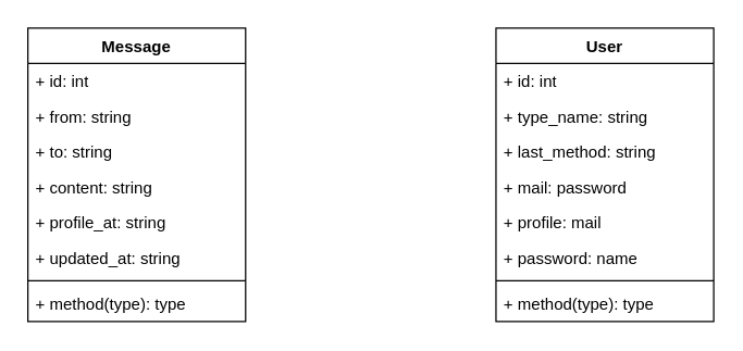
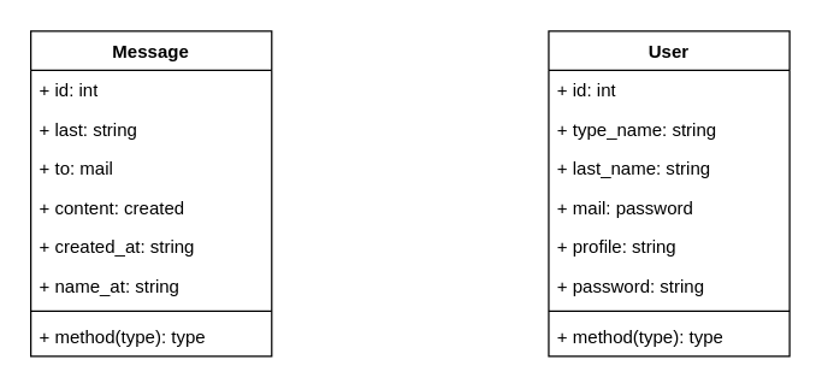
- <mxCell id="13" value="&lt;div&gt;+ from: string&lt;br&gt;&lt;/div&gt;" style="text;strokeColor=none;fillColor=none;align=left;verticalAlign=top;spacingLeft=4;spacingRight=4;overflow=hidden;rotatable=0;points=[[0,0.5],[1,0.5]];portConstraint=eastwest;whiteSpace=wrap;html=1;" vertex="1" parent="11"><mxGeometry y="52" width="160" height="26" as="geometry" /></mxCell>
+ <mxCell id="13" value="&lt;div&gt;+ last: string&lt;br&gt;&lt;/div&gt;" style="text;strokeColor=none;fillColor=none;align=left;verticalAlign=top;spacingLeft=4;spacingRight=4;overflow=hidden;rotatable=0;points=[[0,0.5],[1,0.5]];portConstraint=eastwest;whiteSpace=wrap;html=1;" vertex="1" parent="11"><mxGeometry y="52" width="160" height="26" as="geometry" /></mxCell>
- <mxCell id="14" value="&lt;div&gt;+ to: string&lt;br&gt;&lt;/div&gt;" style="text;strokeColor=none;fillColor=none;align=left;verticalAlign=top;spacingLeft=4;spacingRight=4;overflow=hidden;rotatable=0;points=[[0,0.5],[1,0.5]];portConstraint=eastwest;whiteSpace=wrap;html=1;" vertex="1" parent="11"><mxGeometry y="78" width="160" height="26" as="geometry" /></mxCell>
+ <mxCell id="14" value="&lt;div&gt;+ to: mail&lt;br&gt;&lt;/div&gt;" style="text;strokeColor=none;fillColor=none;align=left;verticalAlign=top;spacingLeft=4;spacingRight=4;overflow=hidden;rotatable=0;points=[[0,0.5],[1,0.5]];portConstraint=eastwest;whiteSpace=wrap;html=1;" vertex="1" parent="11"><mxGeometry y="78" width="160" height="26" as="geometry" /></mxCell>
- <mxCell id="5" value="&lt;div&gt;+ last_method: string&lt;br&gt;&lt;/div&gt;" style="text;strokeColor=none;fillColor=none;align=left;verticalAlign=top;spacingLeft=4;spacingRight=4;overflow=hidden;rotatable=0;points=[[0,0.5],[1,0.5]];portConstraint=eastwest;whiteSpace=wrap;html=1;" vertex="1" parent="2"><mxGeometry y="78" width="160" height="26" as="geometry" /></mxCell>
+ <mxCell id="5" value="&lt;div&gt;+ last_name: string&lt;br&gt;&lt;/div&gt;" style="text;strokeColor=none;fillColor=none;align=left;verticalAlign=top;spacingLeft=4;spacingRight=4;overflow=hidden;rotatable=0;points=[[0,0.5],[1,0.5]];portConstraint=eastwest;whiteSpace=wrap;html=1;" vertex="1" parent="2"><mxGeometry y="78" width="160" height="26" as="geometry" /></mxCell>
- <mxCell id="15" value="&lt;div&gt;+ content: string&lt;br&gt;&lt;/div&gt;" style="text;strokeColor=none;fillColor=none;align=left;verticalAlign=top;spacingLeft=4;spacingRight=4;overflow=hidden;rotatable=0;points=[[0,0.5],[1,0.5]];portConstraint=eastwest;whiteSpace=wrap;html=1;" vertex="1" parent="11"><mxGeometry y="104" width="160" height="26" as="geometry" /></mxCell>
+ <mxCell id="15" value="&lt;div&gt;+ content: created&lt;br&gt;&lt;/div&gt;" style="text;strokeColor=none;fillColor=none;align=left;verticalAlign=top;spacingLeft=4;spacingRight=4;overflow=hidden;rotatable=0;points=[[0,0.5],[1,0.5]];portConstraint=eastwest;whiteSpace=wrap;html=1;" vertex="1" parent="11"><mxGeometry y="104" width="160" height="26" as="geometry" /></mxCell>
- <mxCell id="16" value="&lt;div&gt;+ profile_at: string&lt;br&gt;&lt;/div&gt;" style="text;strokeColor=none;fillColor=none;align=left;verticalAlign=top;spacingLeft=4;spacingRight=4;overflow=hidden;rotatable=0;points=[[0,0.5],[1,0.5]];portConstraint=eastwest;whiteSpace=wrap;html=1;" vertex="1" parent="11"><mxGeometry y="130" width="160" height="26" as="geometry" /></mxCell>
+ <mxCell id="16" value="&lt;div&gt;+ created_at: string&lt;br&gt;&lt;/div&gt;" style="text;strokeColor=none;fillColor=none;align=left;verticalAlign=top;spacingLeft=4;spacingRight=4;overflow=hidden;rotatable=0;points=[[0,0.5],[1,0.5]];portConstraint=eastwest;whiteSpace=wrap;html=1;" vertex="1" parent="11"><mxGeometry y="130" width="160" height="26" as="geometry" /></mxCell>
- <mxCell id="7" value="&lt;div&gt;+ profile: mail&lt;br&gt;&lt;/div&gt;" style="text;strokeColor=none;fillColor=none;align=left;verticalAlign=top;spacingLeft=4;spacingRight=4;overflow=hidden;rotatable=0;points=[[0,0.5],[1,0.5]];portConstraint=eastwest;whiteSpace=wrap;html=1;" vertex="1" parent="2"><mxGeometry y="130" width="160" height="26" as="geometry" /></mxCell>
+ <mxCell id="7" value="&lt;div&gt;+ profile: string&lt;br&gt;&lt;/div&gt;" style="text;strokeColor=none;fillColor=none;align=left;verticalAlign=top;spacingLeft=4;spacingRight=4;overflow=hidden;rotatable=0;points=[[0,0.5],[1,0.5]];portConstraint=eastwest;whiteSpace=wrap;html=1;" vertex="1" parent="2"><mxGeometry y="130" width="160" height="26" as="geometry" /></mxCell>
- <mxCell id="17" value="&lt;div&gt;+ updated_at: string&lt;br&gt;&lt;/div&gt;" style="text;strokeColor=none;fillColor=none;align=left;verticalAlign=top;spacingLeft=4;spacingRight=4;overflow=hidden;rotatable=0;points=[[0,0.5],[1,0.5]];portConstraint=eastwest;whiteSpace=wrap;html=1;" vertex="1" parent="11"><mxGeometry y="156" width="160" height="26" as="geometry" /></mxCell>
+ <mxCell id="17" value="&lt;div&gt;+ name_at: string&lt;br&gt;&lt;/div&gt;" style="text;strokeColor=none;fillColor=none;align=left;verticalAlign=top;spacingLeft=4;spacingRight=4;overflow=hidden;rotatable=0;points=[[0,0.5],[1,0.5]];portConstraint=eastwest;whiteSpace=wrap;html=1;" vertex="1" parent="11"><mxGeometry y="156" width="160" height="26" as="geometry" /></mxCell>
- <mxCell id="8" value="&lt;div&gt;+ password: name&lt;br&gt;&lt;/div&gt;" style="text;strokeColor=none;fillColor=none;align=left;verticalAlign=top;spacingLeft=4;spacingRight=4;overflow=hidden;rotatable=0;points=[[0,0.5],[1,0.5]];portConstraint=eastwest;whiteSpace=wrap;html=1;" vertex="1" parent="2"><mxGeometry y="156" width="160" height="26" as="geometry" /></mxCell>
+ <mxCell id="8" value="&lt;div&gt;+ password: string&lt;br&gt;&lt;/div&gt;" style="text;strokeColor=none;fillColor=none;align=left;verticalAlign=top;spacingLeft=4;spacingRight=4;overflow=hidden;rotatable=0;points=[[0,0.5],[1,0.5]];portConstraint=eastwest;whiteSpace=wrap;html=1;" vertex="1" parent="2"><mxGeometry y="156" width="160" height="26" as="geometry" /></mxCell>
